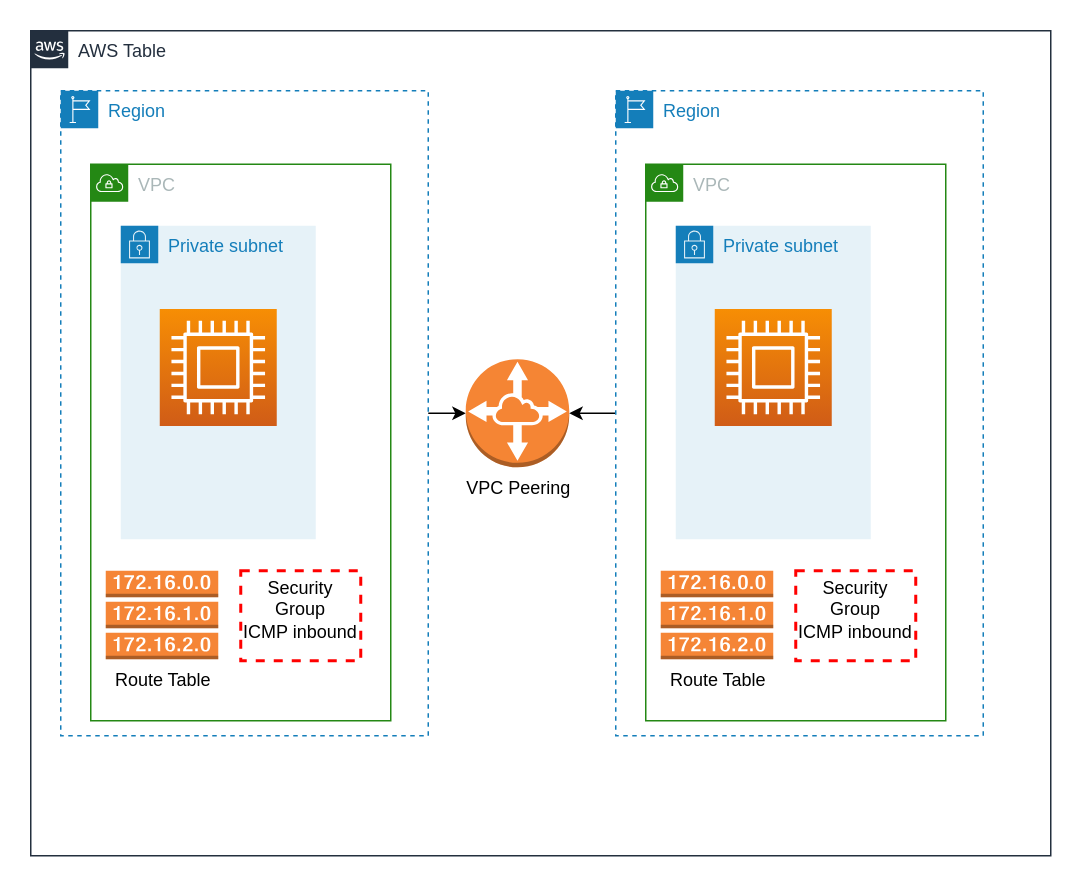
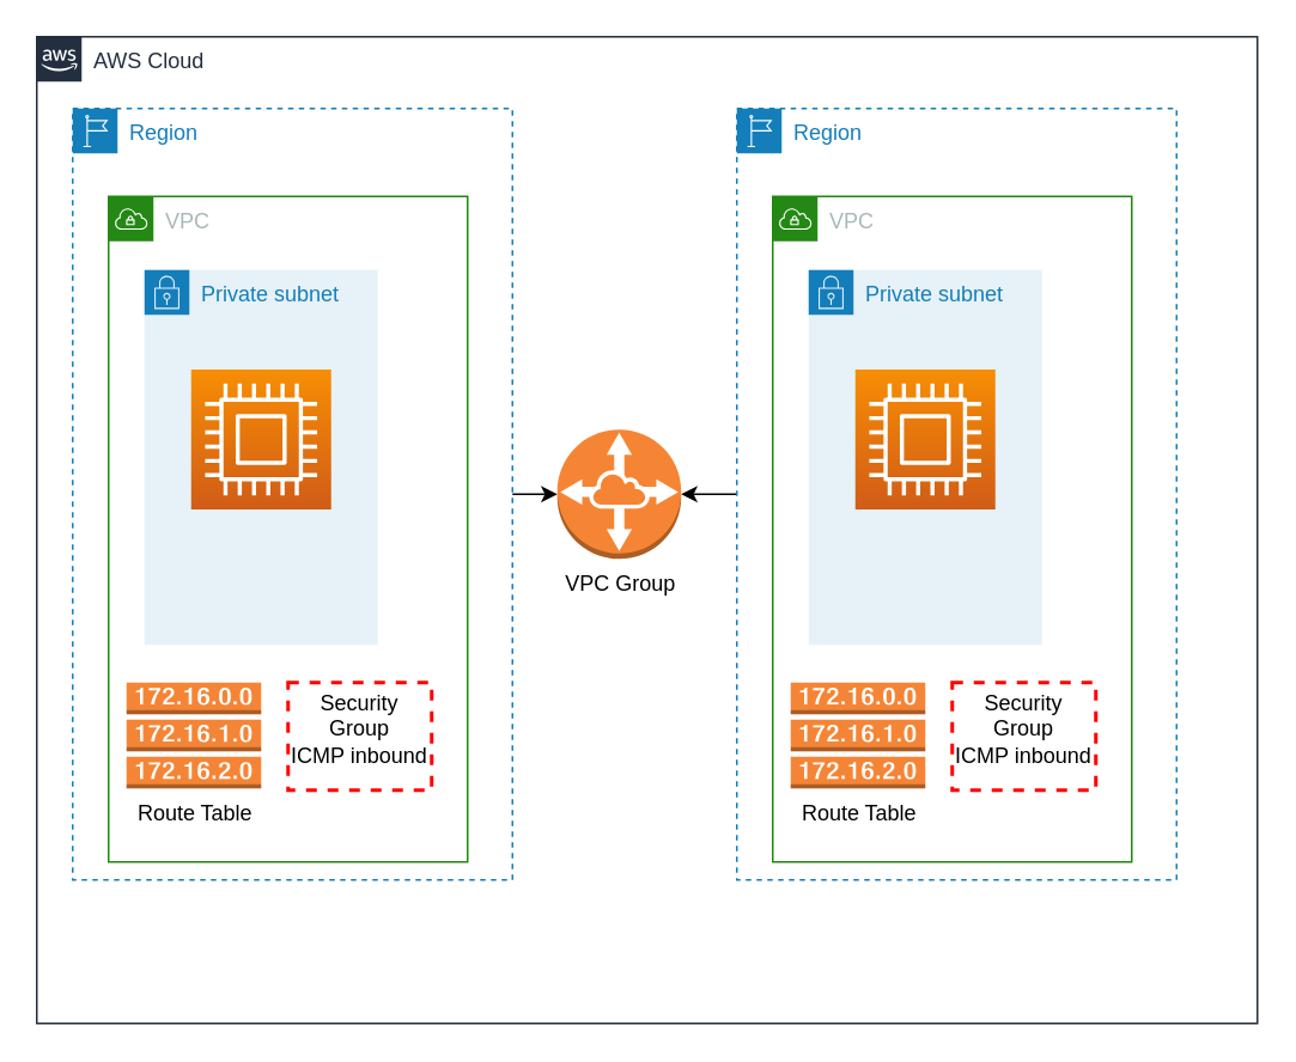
- <mxCell id="2" value="AWS Table" style="points=[[0,0],[0.25,0],[0.5,0],[0.75,0],[1,0],[1,0.25],[1,0.5],[1,0.75],[1,1],[0.75,1],[0.5,1],[0.25,1],[0,1],[0,0.75],[0,0.5],[0,0.25]];outlineConnect=0;gradientColor=none;html=1;whiteSpace=wrap;fontSize=12;fontStyle=0;container=1;pointerEvents=0;collapsible=0;recursiveResize=0;shape=mxgraph.aws4.group;grIcon=mxgraph.aws4.group_aws_cloud_alt;strokeColor=#232F3E;fillColor=none;verticalAlign=top;align=left;spacingLeft=30;fontColor=#232F3E;dashed=0;" parent="1" vertex="1"><mxGeometry x="20" y="20" width="680" height="550" as="geometry" /></mxCell>
+ <mxCell id="2" value="AWS Cloud" style="points=[[0,0],[0.25,0],[0.5,0],[0.75,0],[1,0],[1,0.25],[1,0.5],[1,0.75],[1,1],[0.75,1],[0.5,1],[0.25,1],[0,1],[0,0.75],[0,0.5],[0,0.25]];outlineConnect=0;gradientColor=none;html=1;whiteSpace=wrap;fontSize=12;fontStyle=0;container=1;pointerEvents=0;collapsible=0;recursiveResize=0;shape=mxgraph.aws4.group;grIcon=mxgraph.aws4.group_aws_cloud_alt;strokeColor=#232F3E;fillColor=none;verticalAlign=top;align=left;spacingLeft=30;fontColor=#232F3E;dashed=0;" parent="1" vertex="1"><mxGeometry x="20" y="20" width="680" height="550" as="geometry" /></mxCell>
- <mxCell id="10" value="VPC Peering" style="outlineConnect=0;dashed=0;verticalLabelPosition=bottom;verticalAlign=top;align=center;html=1;shape=mxgraph.aws3.vpc_peering;fillColor=#F58534;gradientColor=none;" parent="2" vertex="1"><mxGeometry x="290" y="219" width="69" height="72" as="geometry" /></mxCell>
+ <mxCell id="10" value="VPC Group" style="outlineConnect=0;dashed=0;verticalLabelPosition=bottom;verticalAlign=top;align=center;html=1;shape=mxgraph.aws3.vpc_peering;fillColor=#F58534;gradientColor=none;" parent="2" vertex="1"><mxGeometry x="290" y="219" width="69" height="72" as="geometry" /></mxCell>
